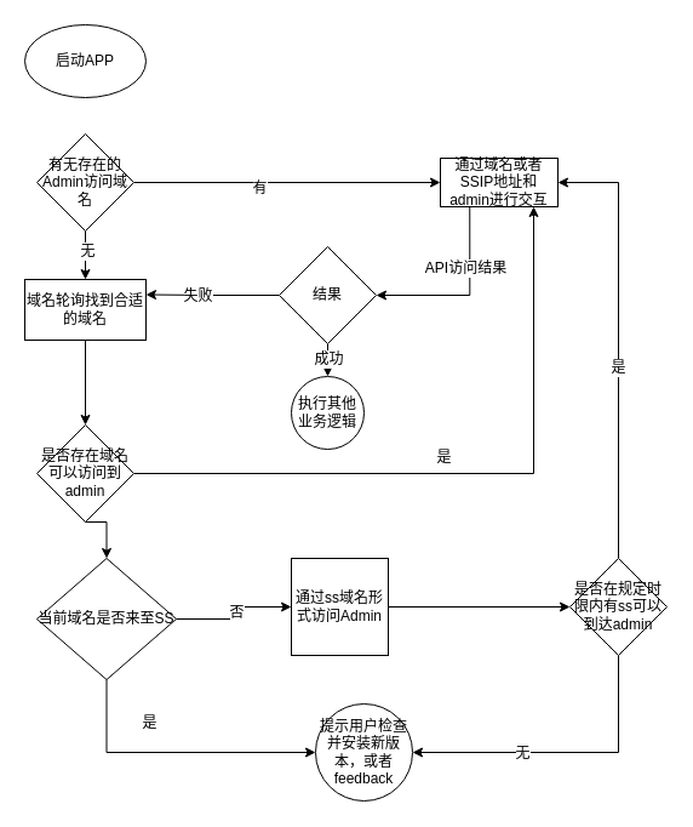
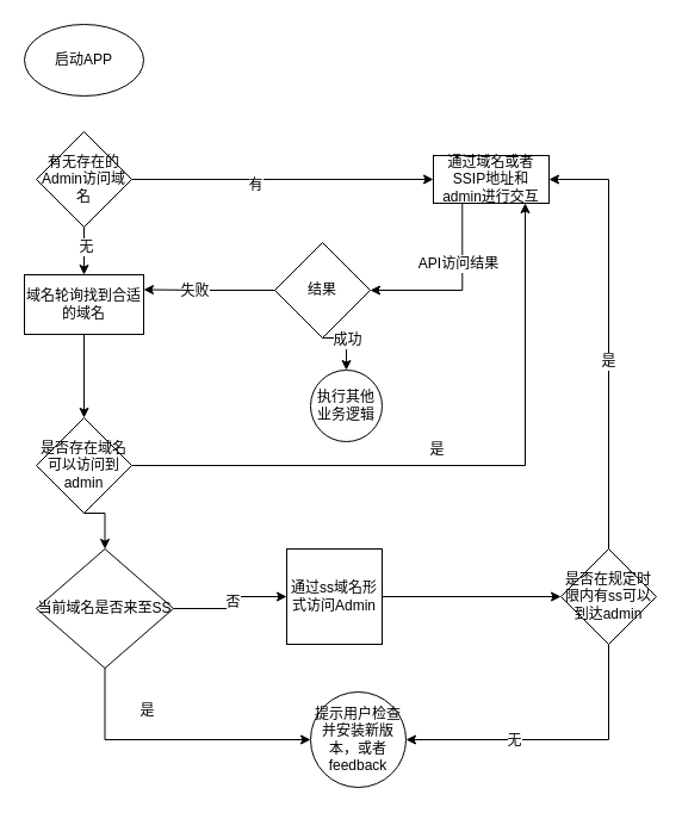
- <mxCell id="35" value="执行其他业务逻辑" style="ellipse;whiteSpace=wrap;html=1;aspect=fixed;" vertex="1" parent="1"><mxGeometry x="240" y="310" width="60" height="60" as="geometry" /></mxCell>
+ <mxCell id="35" value="执行其他业务逻辑" style="ellipse;whiteSpace=wrap;html=1;aspect=fixed;" vertex="1" parent="1"><mxGeometry x="260" y="310" width="60" height="60" as="geometry" /></mxCell>
